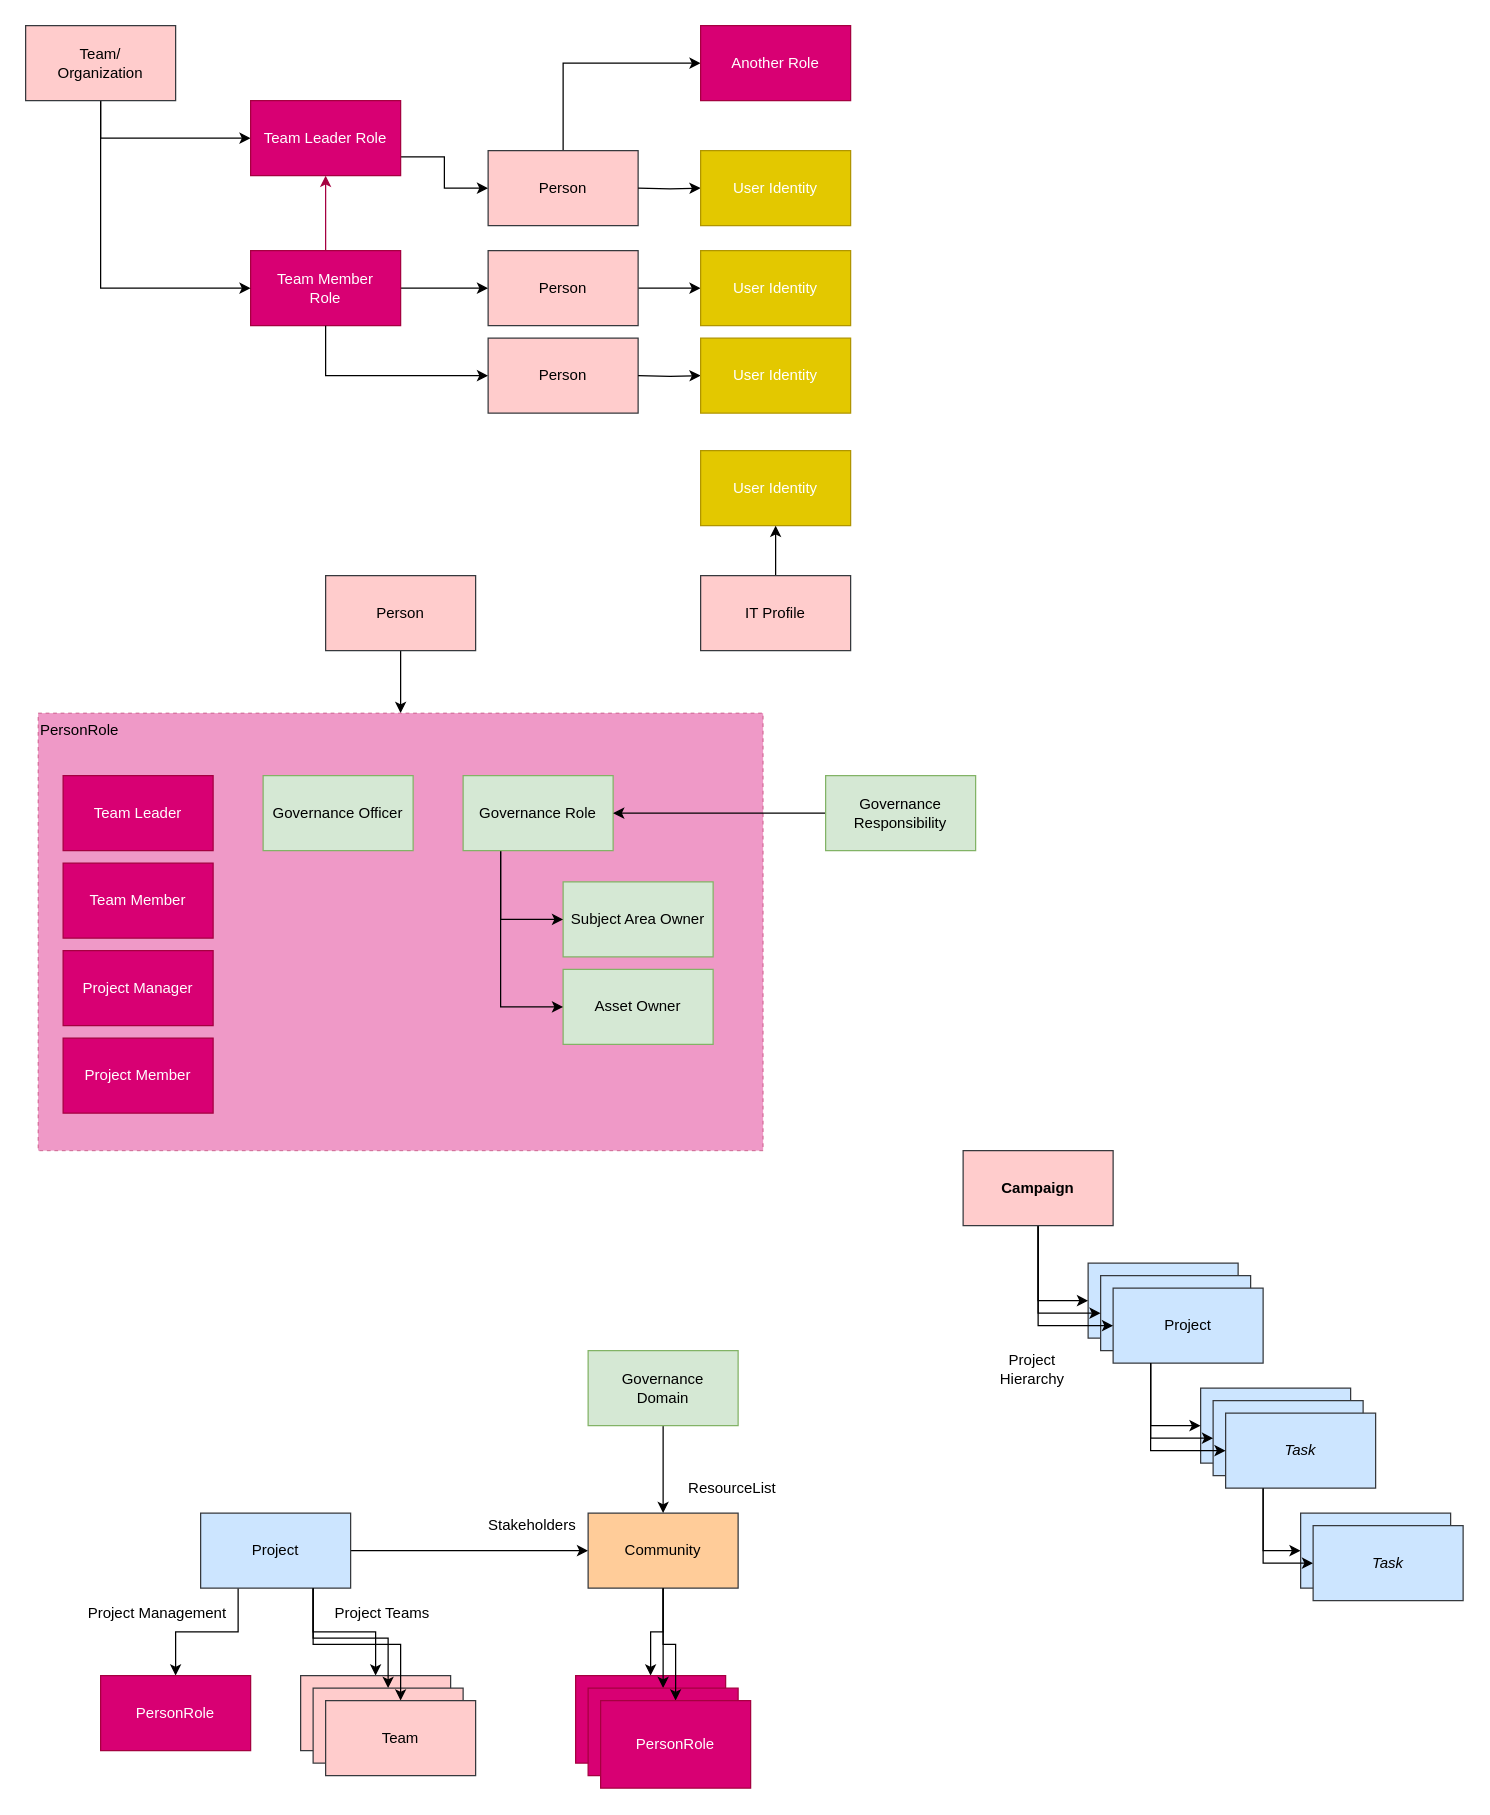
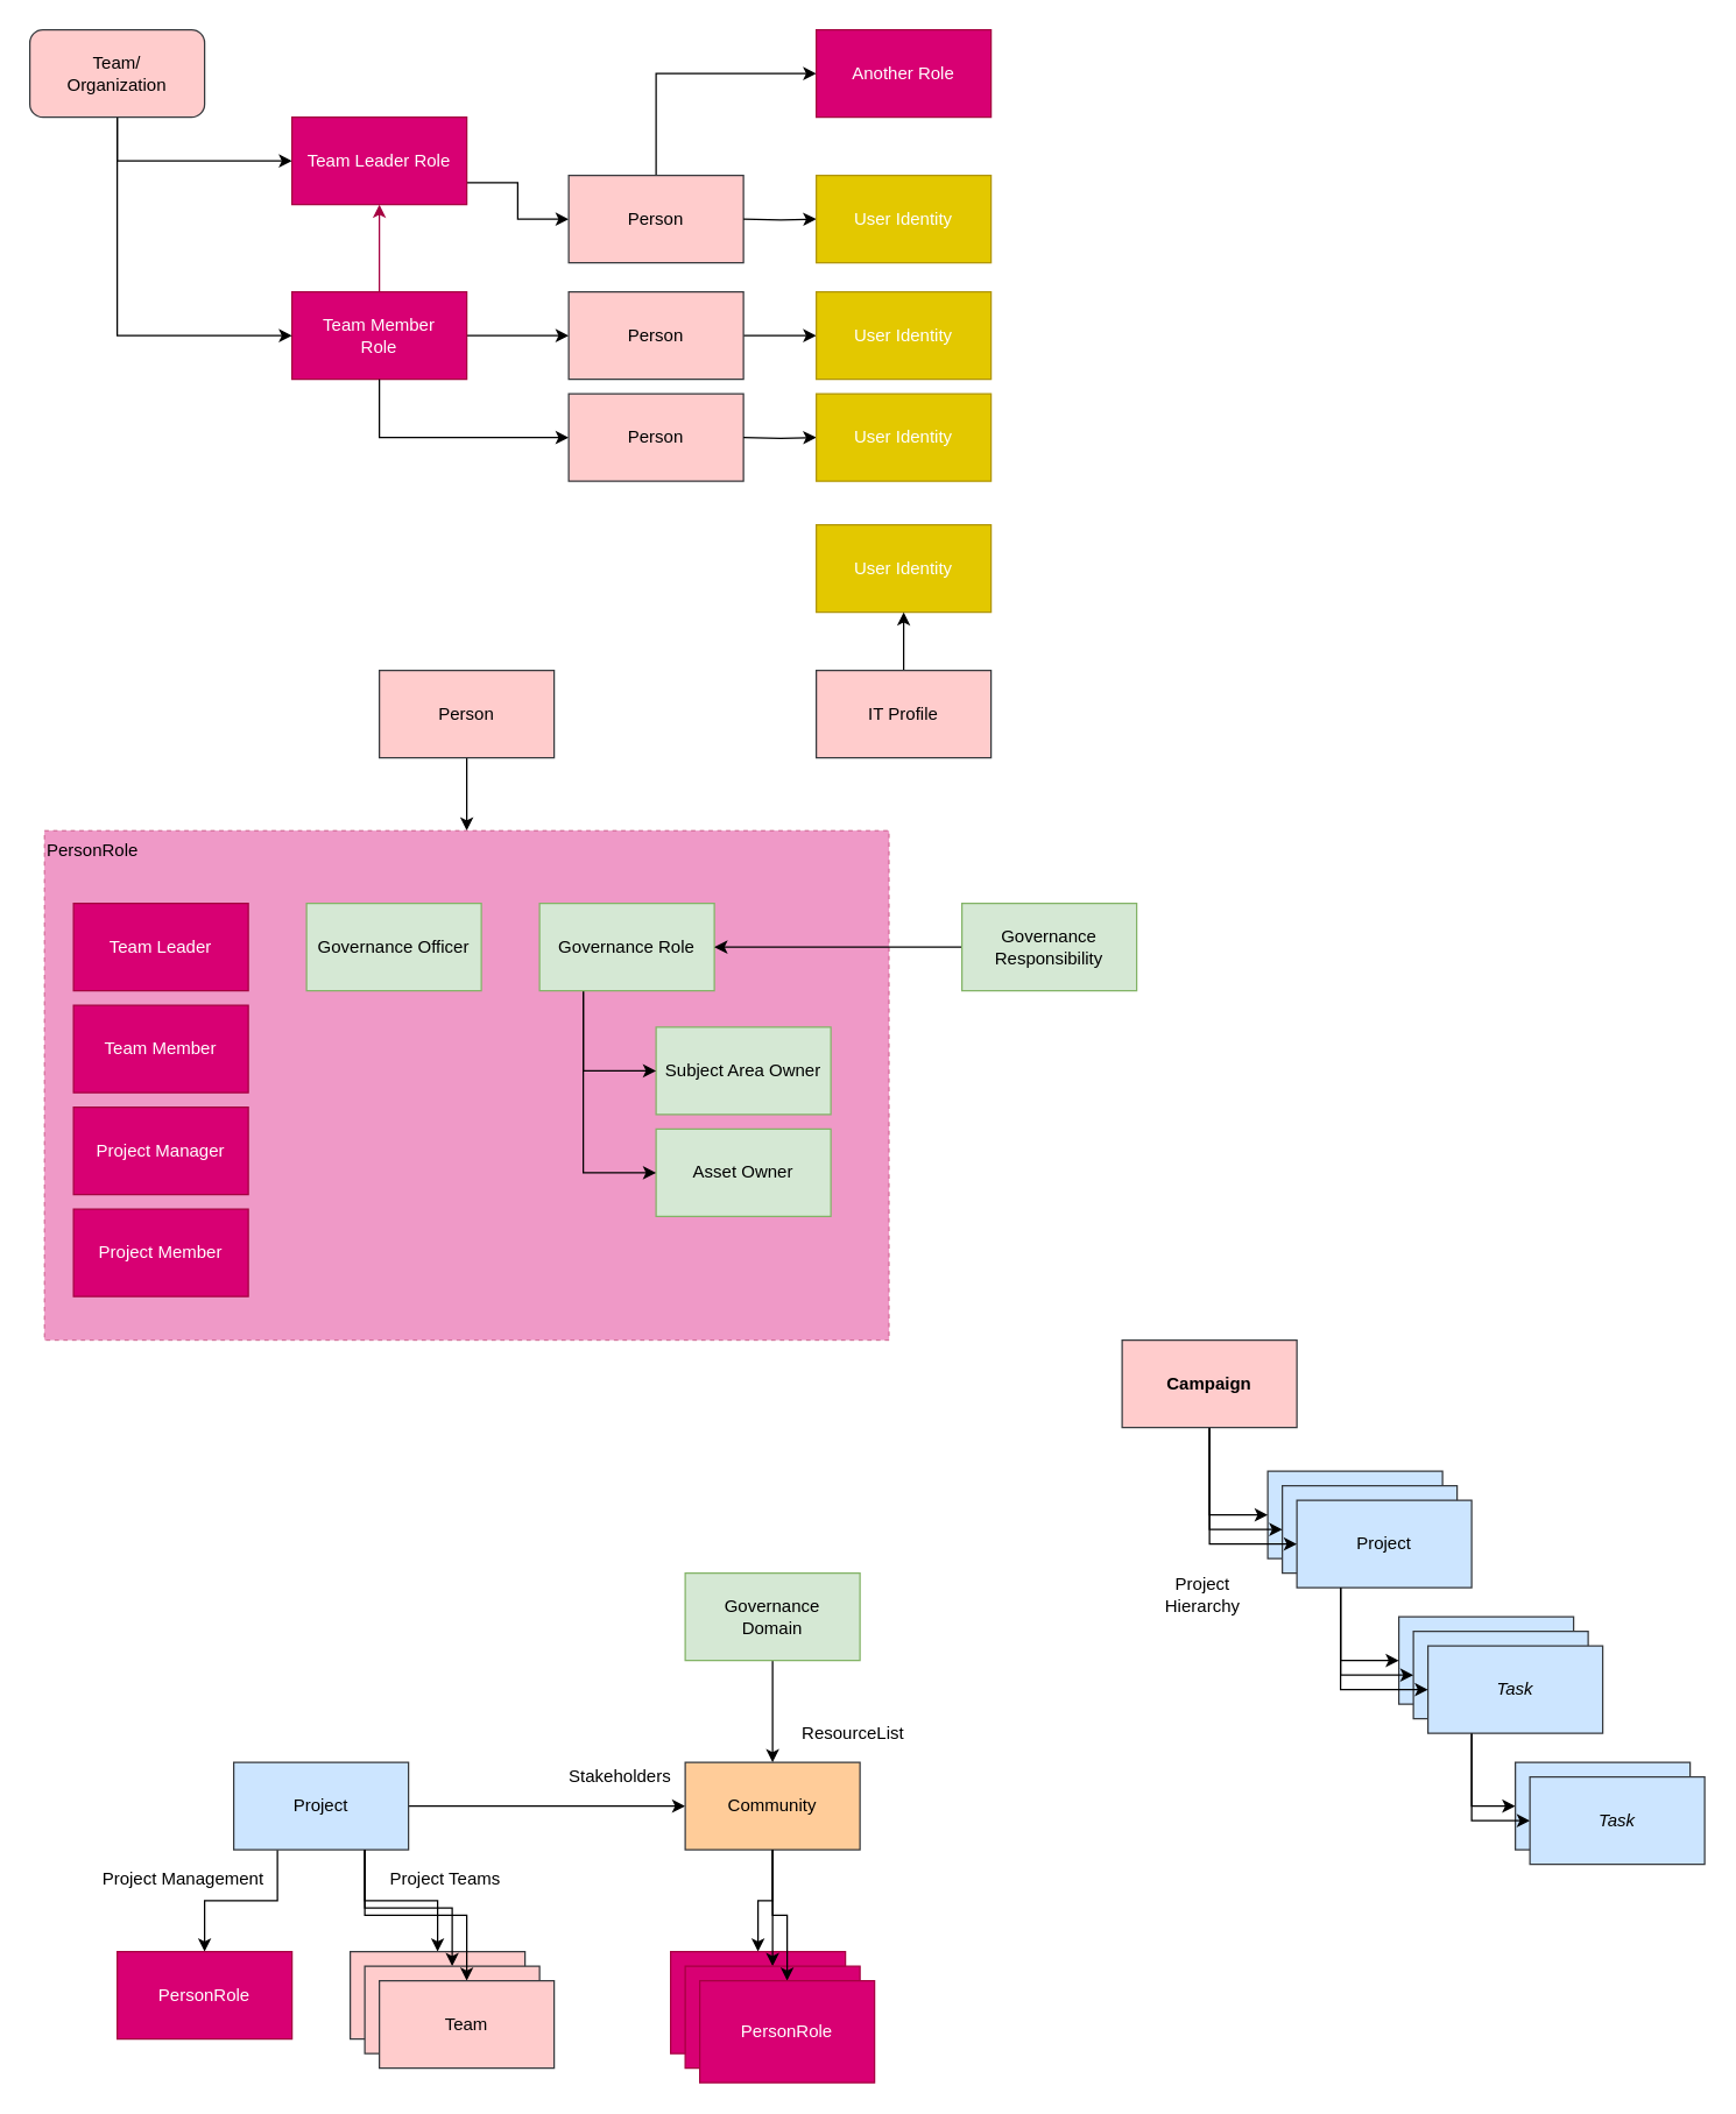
- <mxCell id="7" value="Team/&lt;br&gt;Organization" style="rounded=0;whiteSpace=wrap;html=1;fillColor=#ffcccc;strokeColor=#36393d;" parent="1" vertex="1"><mxGeometry x="20" y="20" width="120" height="60" as="geometry" /></mxCell>
+ <mxCell id="7" value="Team/&lt;br&gt;Organization" style="whiteSpace=wrap;html=1;fillColor=#ffcccc;strokeColor=#36393d;rounded=1;" parent="1" vertex="1"><mxGeometry x="20" y="20" width="120" height="60" as="geometry" /></mxCell>
